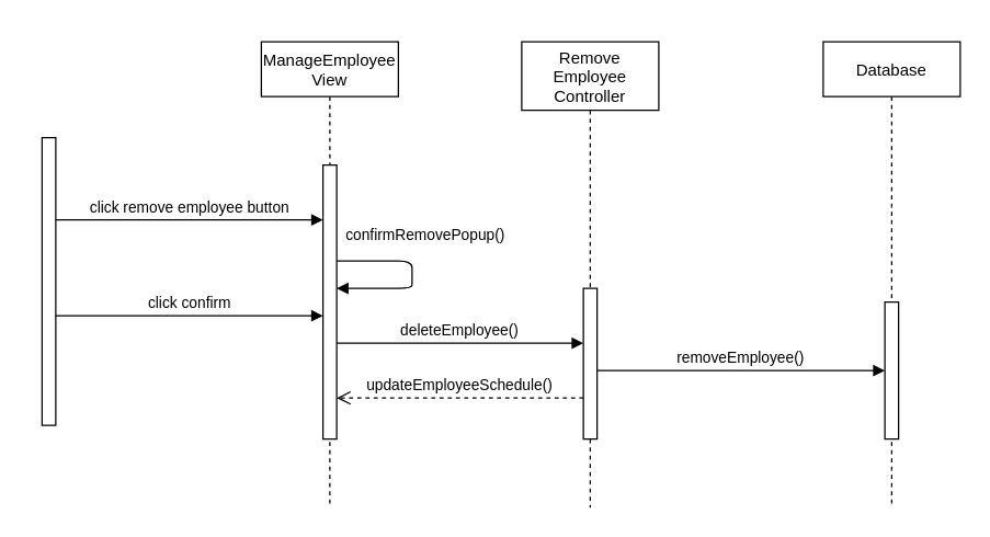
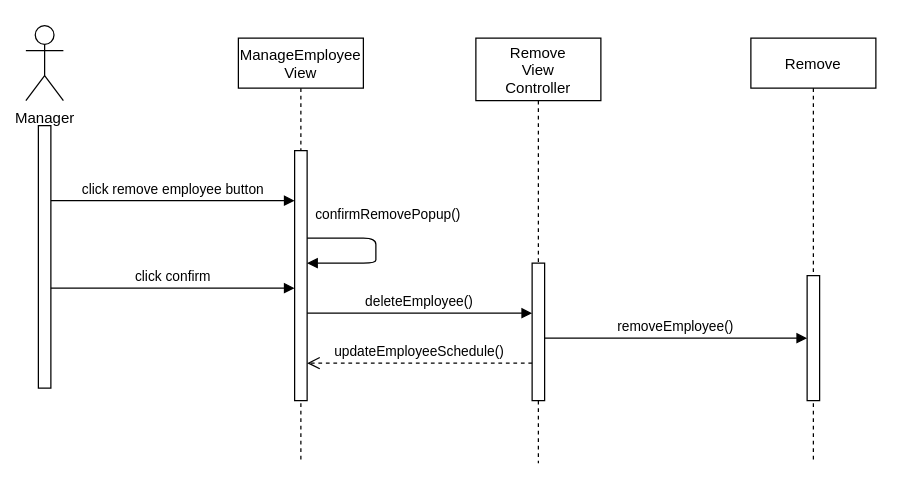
- <mxCell id="5" value="Remove&#10;Employee&#10;Controller" style="shape=umlLifeline;perimeter=lifelinePerimeter;container=1;collapsible=0;recursiveResize=0;rounded=0;shadow=0;strokeWidth=1;size=50;" vertex="1" parent="1"><mxGeometry x="380" y="30" width="100" height="340" as="geometry" /></mxCell>
+ <mxCell id="5" value="Remove&#10;View&#10;Controller" style="shape=umlLifeline;perimeter=lifelinePerimeter;container=1;collapsible=0;recursiveResize=0;rounded=0;shadow=0;strokeWidth=1;size=50;" vertex="1" parent="1"><mxGeometry x="380" y="30" width="100" height="340" as="geometry" /></mxCell>
+ <mxCell id="7" value="Manager" style="shape=umlActor;verticalLabelPosition=bottom;verticalAlign=top;html=1;outlineConnect=0;" vertex="1" parent="1"><mxGeometry x="20" y="20" width="30" height="60" as="geometry" /></mxCell>
- <mxCell id="8" value="Database" style="shape=umlLifeline;perimeter=lifelinePerimeter;container=1;collapsible=0;recursiveResize=0;rounded=0;shadow=0;strokeWidth=1;" vertex="1" parent="1"><mxGeometry x="600" y="30" width="100" height="340" as="geometry" /></mxCell>
+ <mxCell id="8" value="Remove" style="shape=umlLifeline;perimeter=lifelinePerimeter;container=1;collapsible=0;recursiveResize=0;rounded=0;shadow=0;strokeWidth=1;" vertex="1" parent="1"><mxGeometry x="600" y="30" width="100" height="340" as="geometry" /></mxCell>
